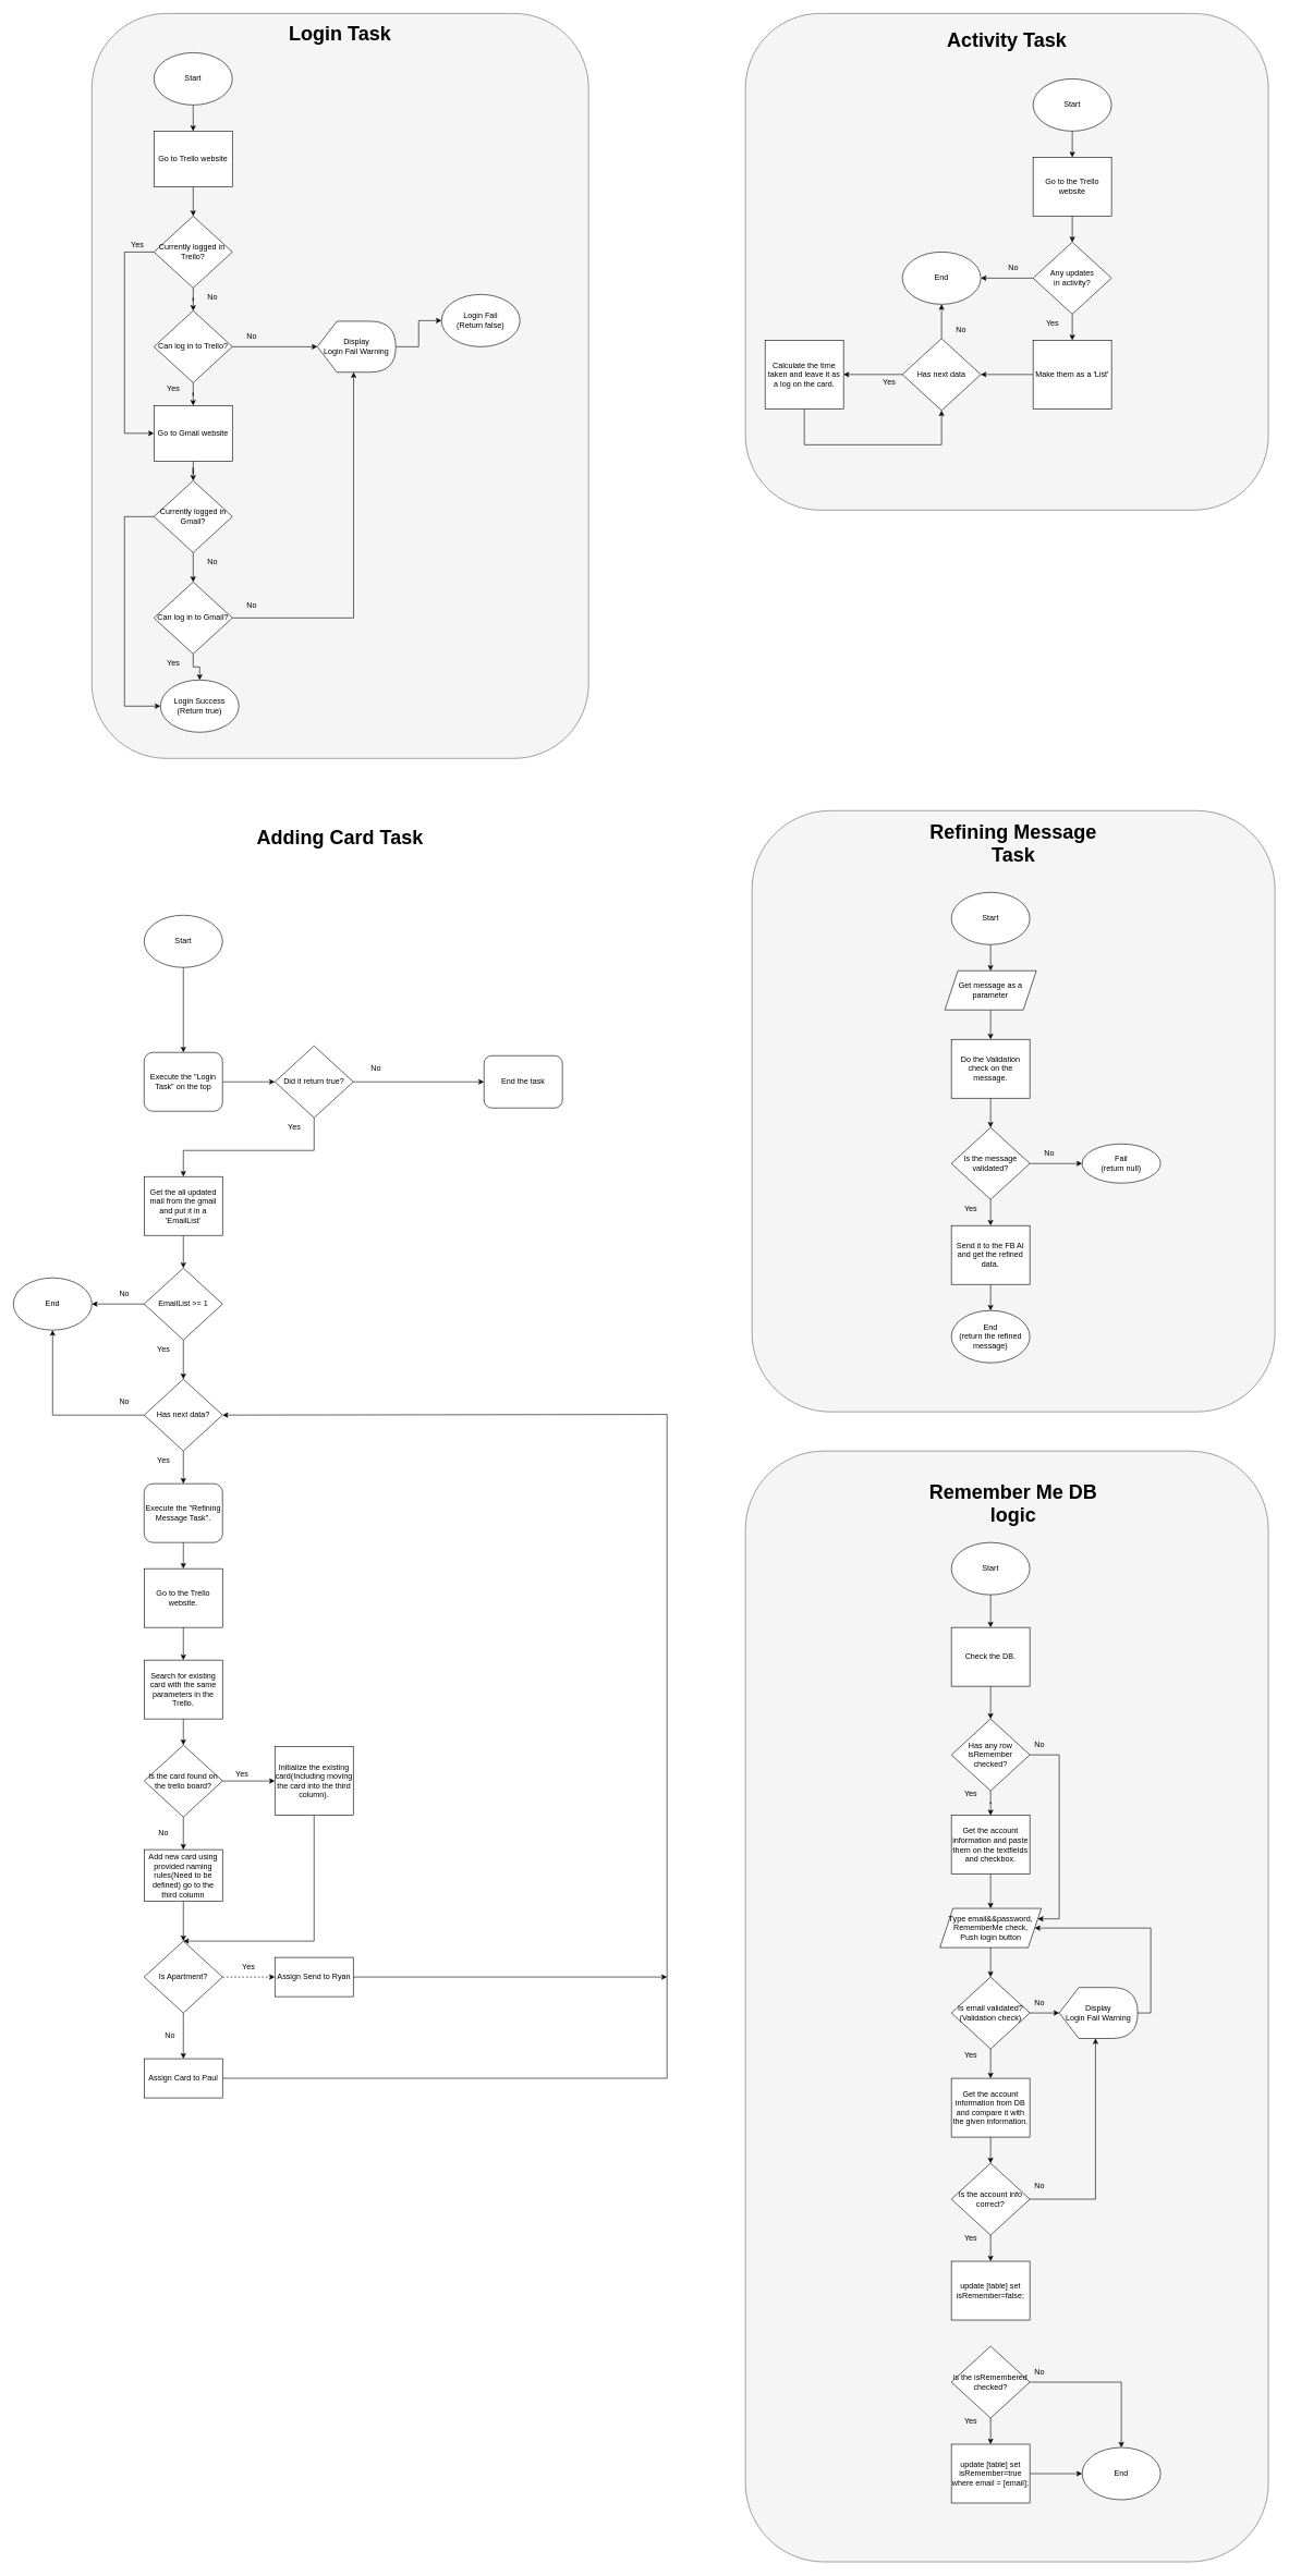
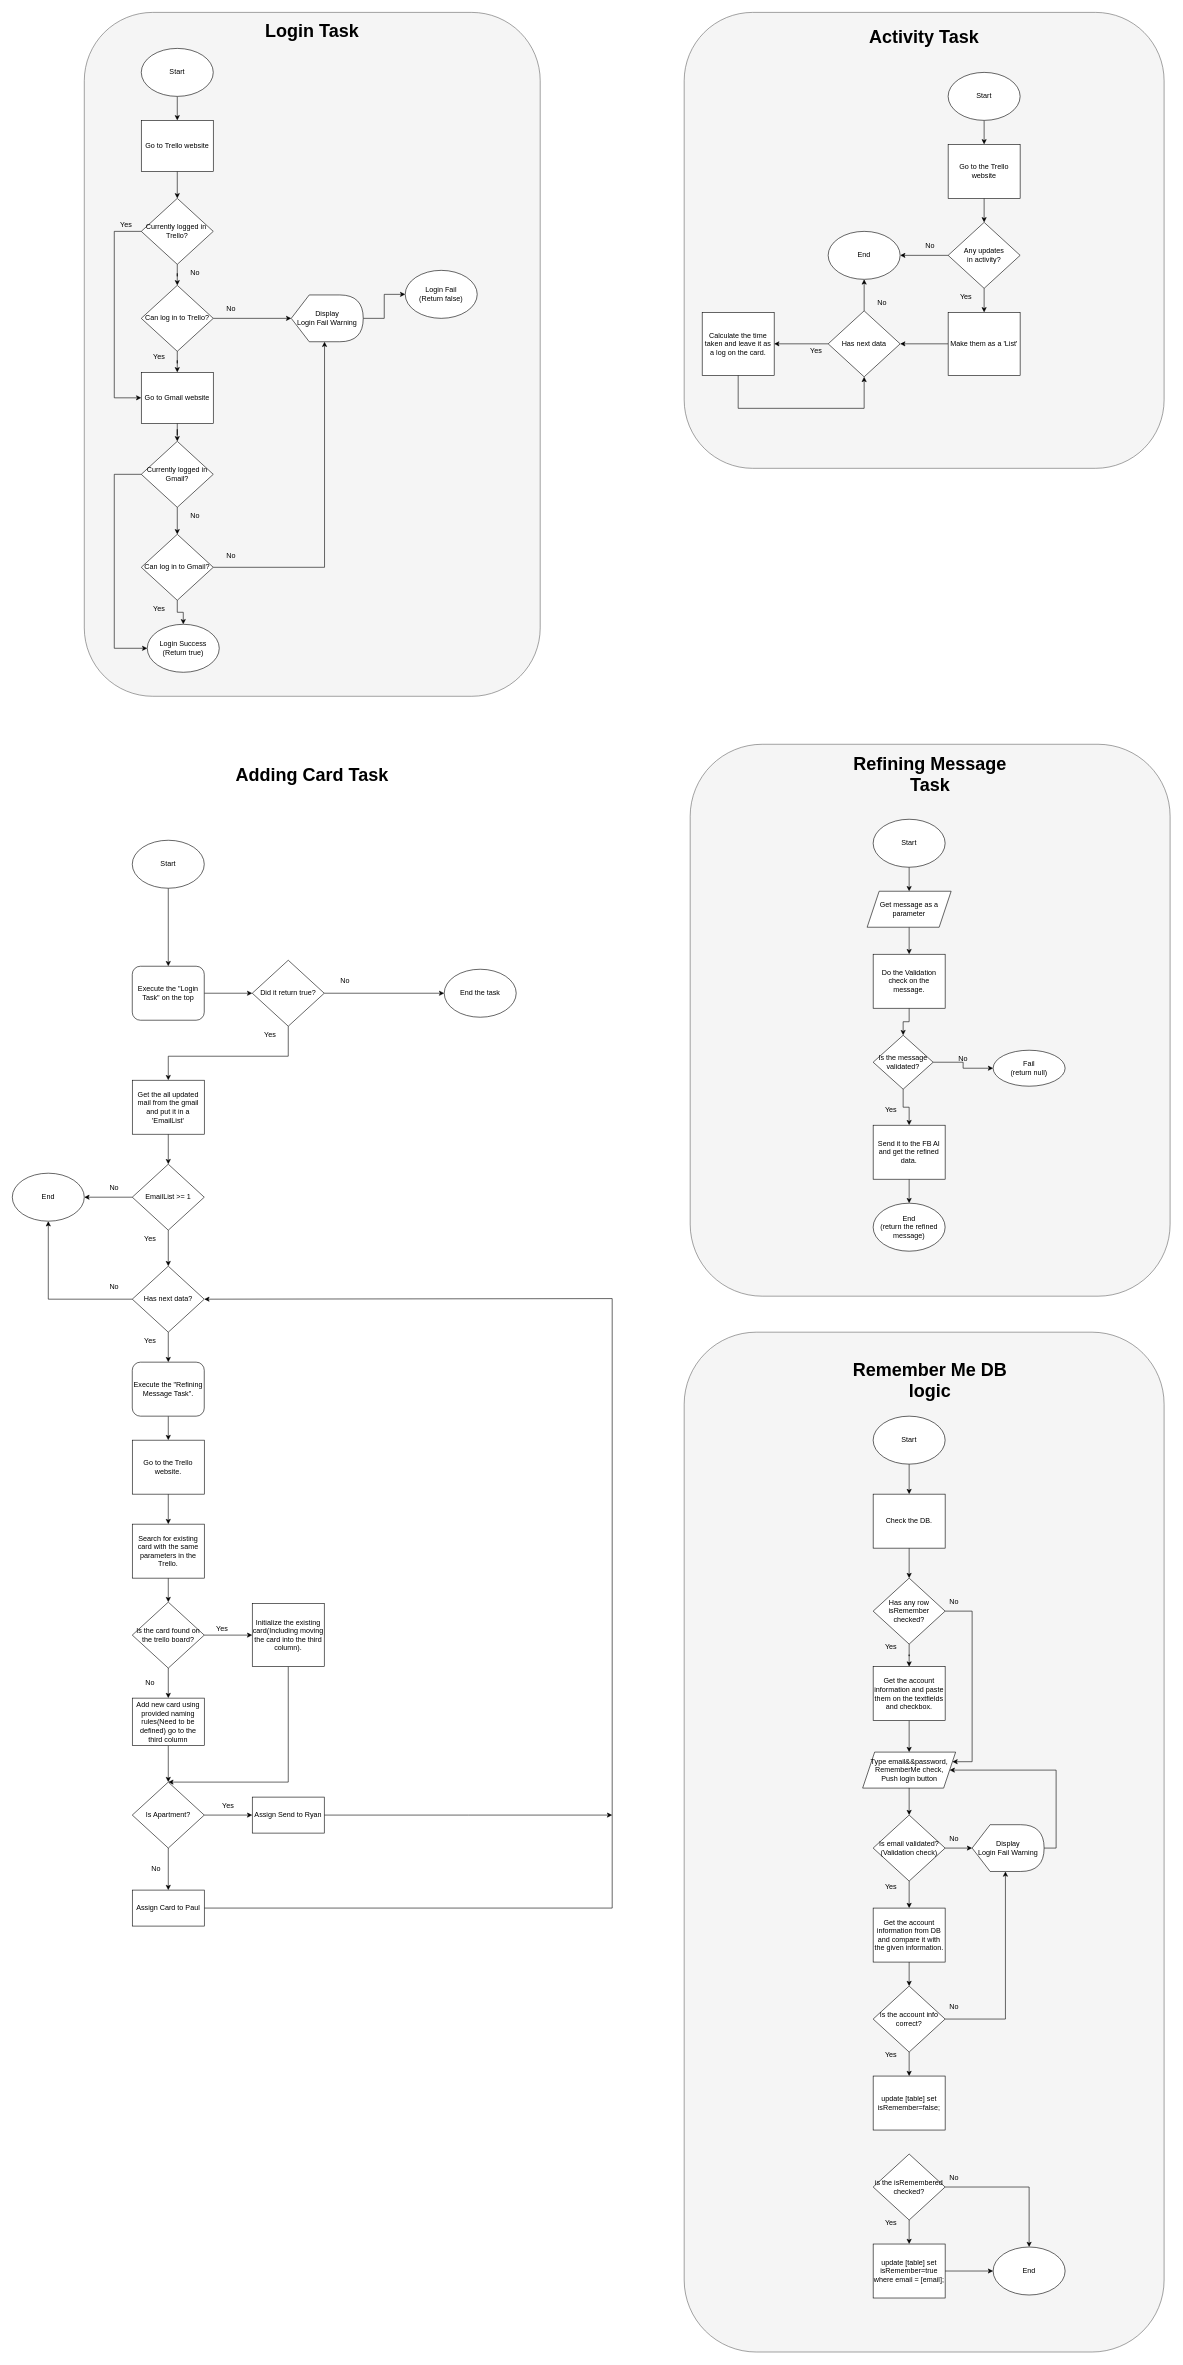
- <mxCell id="47" value="Adding Card Task" style="text;html=1;align=center;verticalAlign=middle;rounded=0;fontStyle=1;fontSize=30;whiteSpace=wrap;" parent="1" vertex="1"><mxGeometry x="380" y="1260" width="280" height="40" as="geometry" /></mxCell>
+ <mxCell id="47" value="Adding Card Task" style="text;html=1;align=center;verticalAlign=middle;rounded=0;fontStyle=1;fontSize=30;whiteSpace=wrap;" parent="1" vertex="1"><mxGeometry x="380" y="1270" width="280" height="40" as="geometry" /></mxCell>
- <mxCell id="71" value="End the task" style="whiteSpace=wrap;html=1;rounded=1;" parent="1" vertex="1"><mxGeometry x="740" y="1615" width="120" height="80" as="geometry" /></mxCell>
+ <mxCell id="71" value="End the task" style="ellipse;whiteSpace=wrap;html=1;" parent="1" vertex="1"><mxGeometry x="740" y="1615" width="120" height="80" as="geometry" /></mxCell>
- <mxCell id="113" value="Is the message validated?" style="rhombus;whiteSpace=wrap;html=1;" parent="1" vertex="1"><mxGeometry x="1455" y="1725" width="120" height="110" as="geometry" /></mxCell>
+ <mxCell id="113" value="Is the message validated?" style="rhombus;whiteSpace=wrap;html=1;" parent="1" vertex="1"><mxGeometry x="1455" y="1725" width="100" height="90" as="geometry" /></mxCell>
- <mxCell id="17" value="" style="edgeStyle=orthogonalEdgeStyle;rounded=0;orthogonalLoop=1;jettySize=auto;html=1;dashed=1;" parent="1" source="19" target="21" edge="1"><mxGeometry relative="1" as="geometry" /></mxCell>
+ <mxCell id="17" value="" style="edgeStyle=orthogonalEdgeStyle;rounded=0;orthogonalLoop=1;jettySize=auto;html=1;" parent="1" source="19" target="21" edge="1"><mxGeometry relative="1" as="geometry" /></mxCell>
